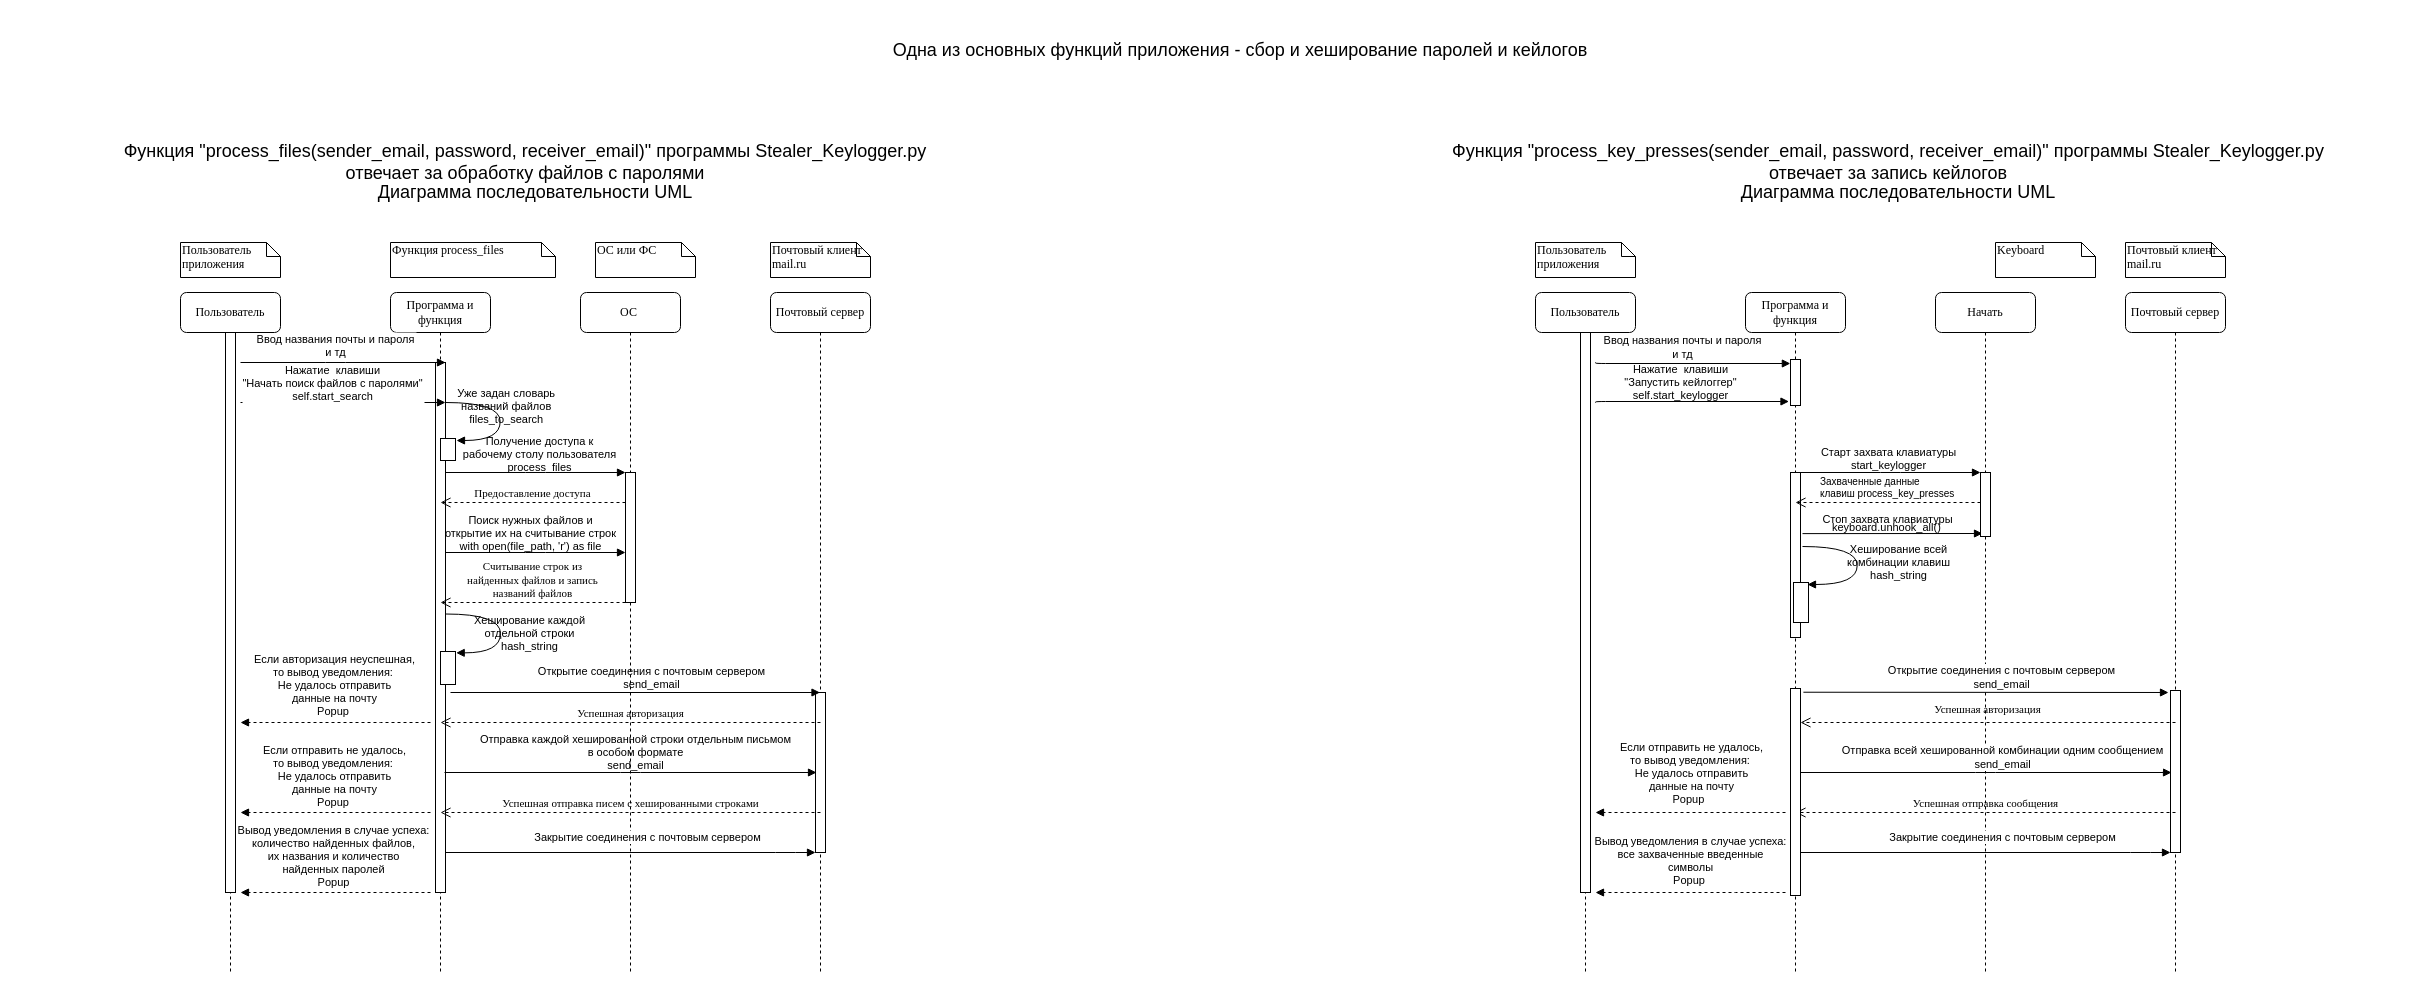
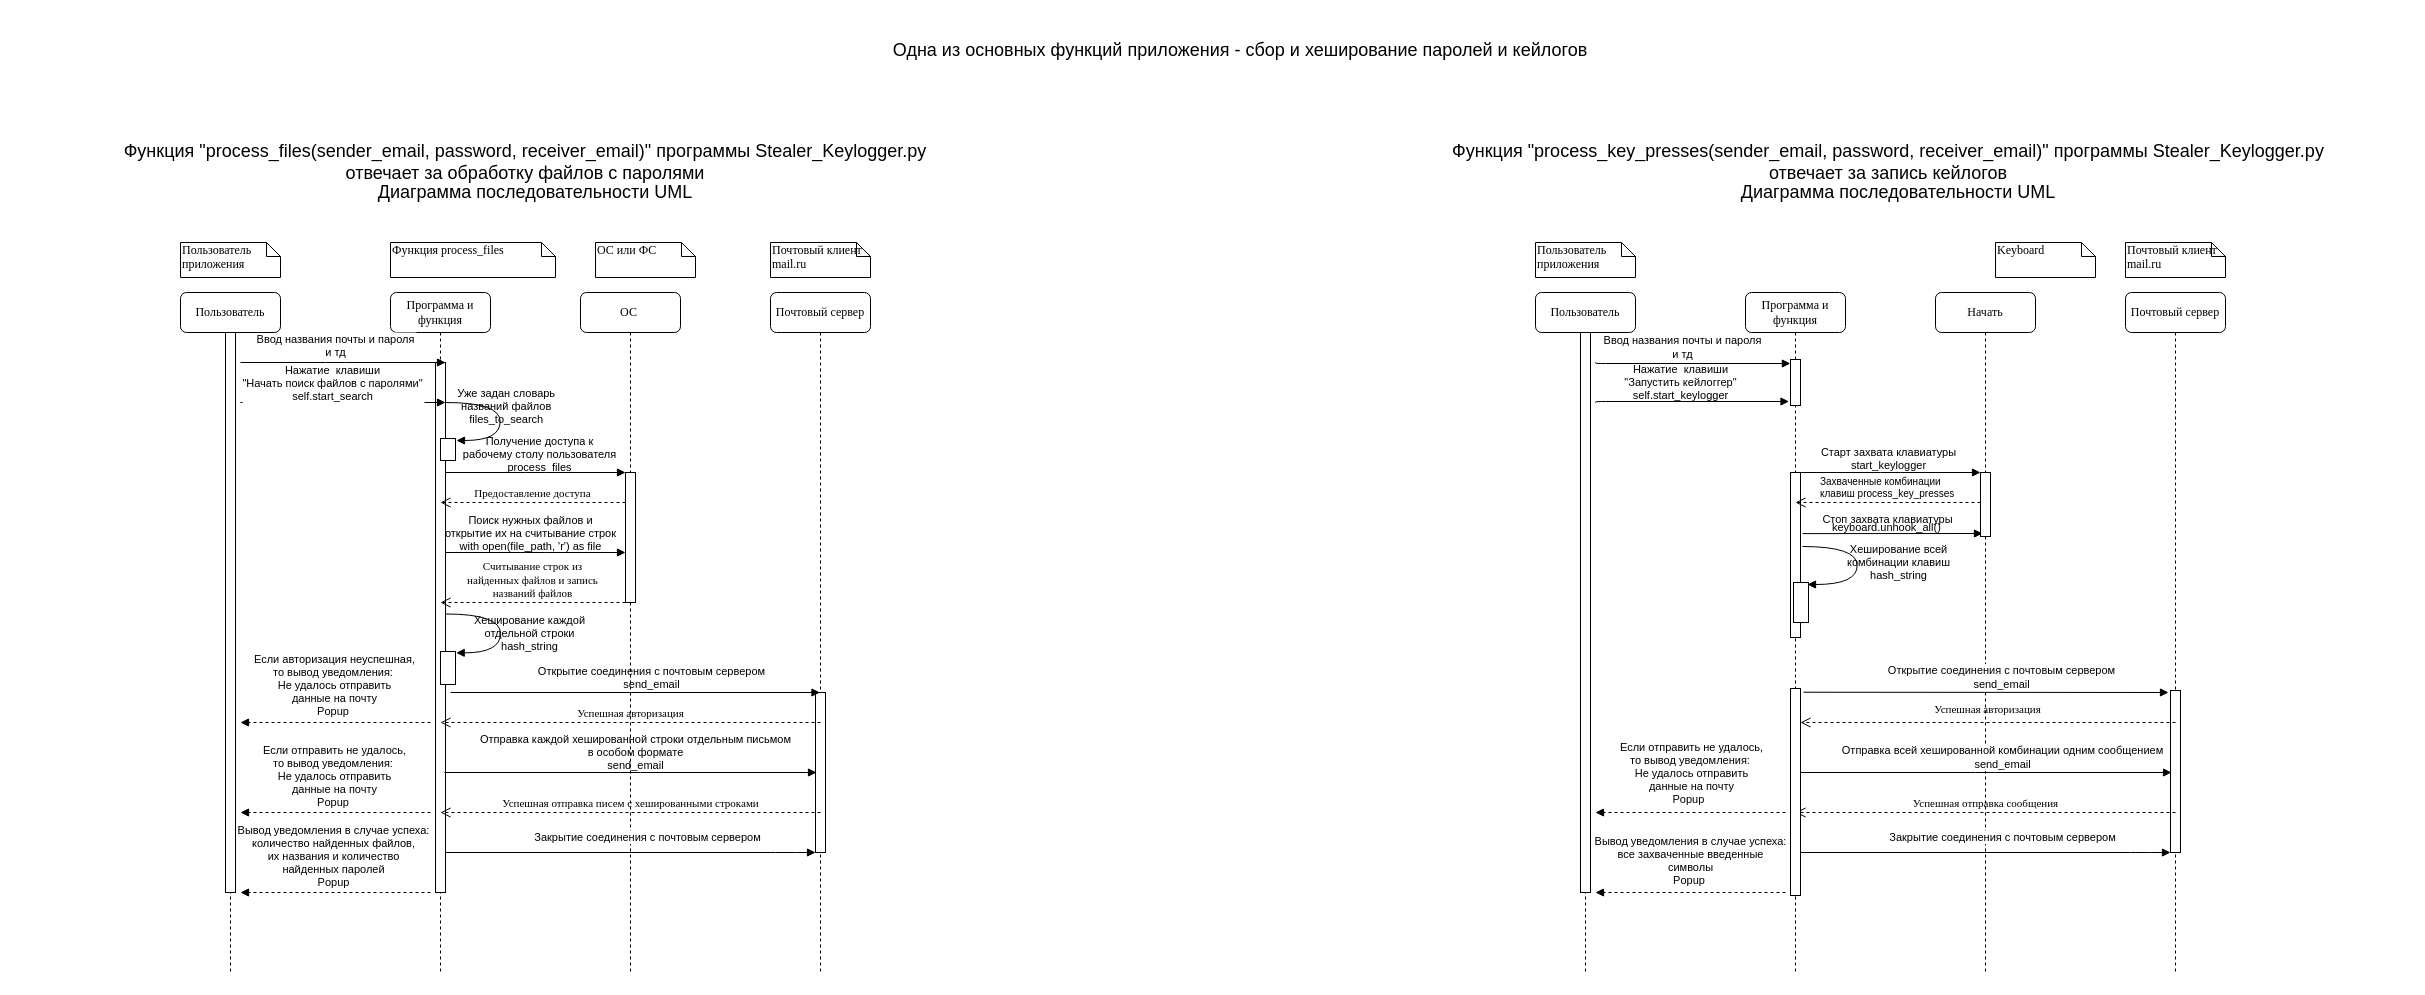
- <mxCell id="88" value="Захваченные данные&lt;br&gt;клавиш process_key_presses" style="text;whiteSpace=wrap;html=1;fontSize=10;" vertex="1" parent="1"><mxGeometry x="1818" y="469" width="173" height="38" as="geometry" /></mxCell>
+ <mxCell id="88" value="Захваченные комбинации&lt;br&gt;клавиш process_key_presses" style="text;whiteSpace=wrap;html=1;fontSize=10;" vertex="1" parent="1"><mxGeometry x="1818" y="469" width="173" height="38" as="geometry" /></mxCell>
